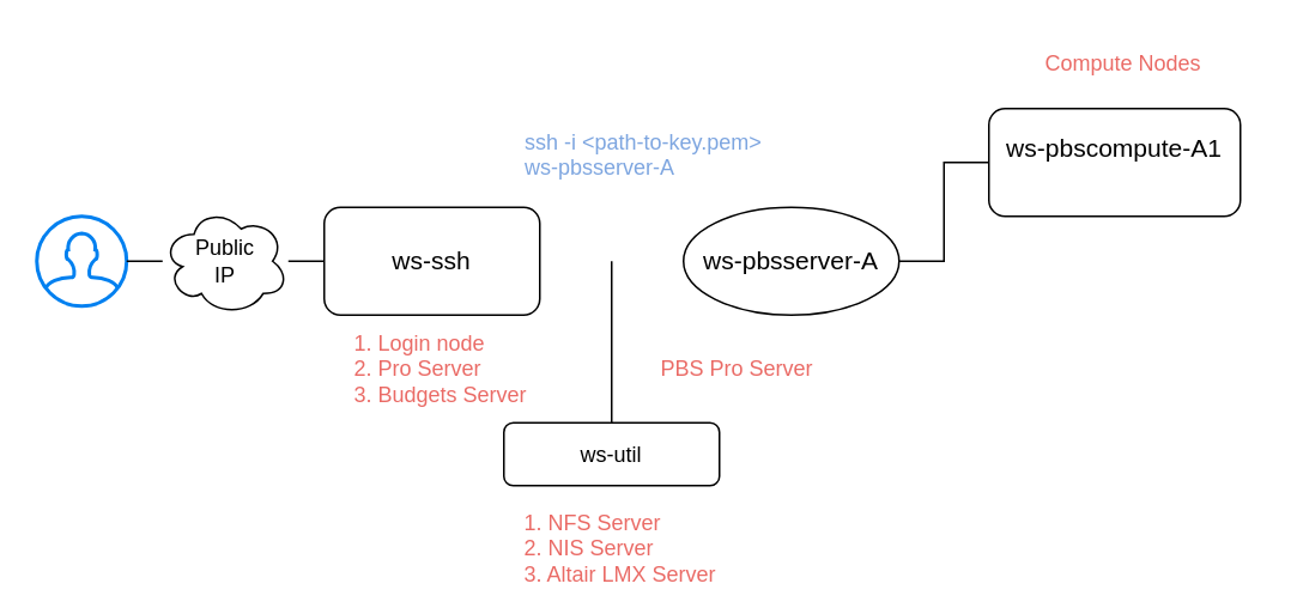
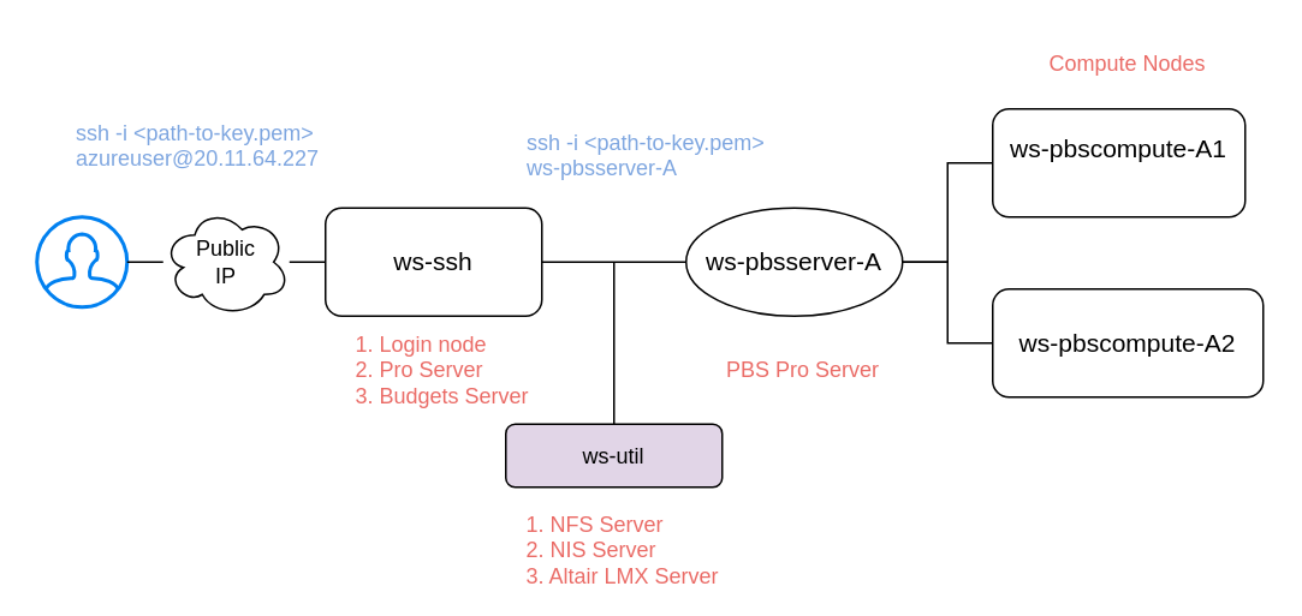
+ <mxCell id="6" value="ssh -i &amp;lt;path-to-key.pem&amp;gt; azureuser@20.11.64.227" style="text;html=1;whiteSpace=wrap;overflow=hidden;rounded=0;fontColor=#7EA6E0;" parent="1" vertex="1"><mxGeometry x="40" y="60" width="150" height="50" as="geometry" /></mxCell>
+ <mxCell id="4" value="" style="edgeStyle=orthogonalEdgeStyle;rounded=0;orthogonalLoop=1;jettySize=auto;html=1;endArrow=none;startFill=0;" parent="1" source="5" target="9" edge="1"><mxGeometry relative="1" as="geometry" /></mxCell>
+ <mxCell id="7" style="edgeStyle=orthogonalEdgeStyle;rounded=0;orthogonalLoop=1;jettySize=auto;html=1;entryX=0;entryY=0.5;entryDx=0;entryDy=0;endArrow=none;startFill=0;" parent="1" source="9" target="11" edge="1"><mxGeometry relative="1" as="geometry" /></mxCell>
+ <mxCell id="11" value="ws-pbscompute-A2" style="whiteSpace=wrap;html=1;fontSize=14;rounded=1;" parent="1" vertex="1"><mxGeometry x="550" y="160" width="150" height="60" as="geometry" /></mxCell>
- <mxCell id="14" value="PBS Pro Server" style="text;html=1;align=center;verticalAlign=middle;whiteSpace=wrap;rounded=0;fontColor=#EA6B66;" parent="1" vertex="1"><mxGeometry x="355" y="190" width="110" height="30" as="geometry" /></mxCell>
+ <mxCell id="14" value="PBS Pro Server" style="text;html=1;align=center;verticalAlign=middle;whiteSpace=wrap;rounded=0;fontColor=#EA6B66;" parent="1" vertex="1"><mxGeometry x="390" y="190" width="110" height="30" as="geometry" /></mxCell>
- <mxCell id="17" value="ws-util" style="rounded=1;whiteSpace=wrap;html=1;" vertex="1" parent="1"><mxGeometry x="280" y="235" width="120" height="35" as="geometry" /></mxCell>
+ <mxCell id="17" value="ws-util" style="rounded=1;whiteSpace=wrap;html=1;fillColor=#e1d5e7;" vertex="1" parent="1"><mxGeometry x="280" y="235" width="120" height="35" as="geometry" /></mxCell>
